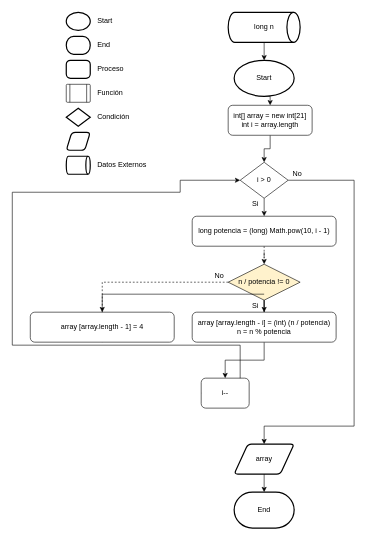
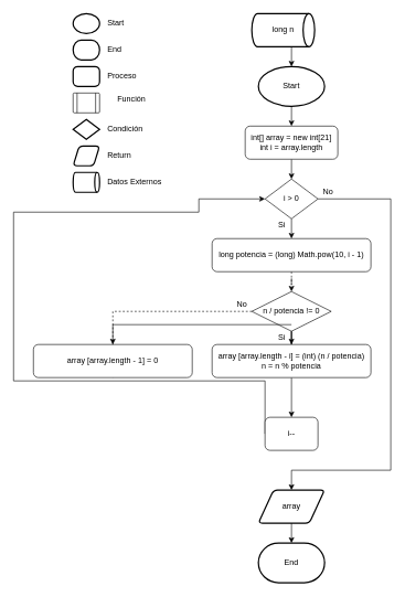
- <mxCell id="42" value="long n" style="strokeWidth=2;html=1;shape=mxgraph.flowchart.direct_data;whiteSpace=wrap;" vertex="1" parent="1"><mxGeometry x="380" y="20" width="120" height="50" as="geometry" /></mxCell>
+ <mxCell id="42" value="long n" style="strokeWidth=2;html=1;shape=mxgraph.flowchart.direct_data;whiteSpace=wrap;" vertex="1" parent="1"><mxGeometry x="380" y="20" width="95" height="50" as="geometry" /></mxCell>
- <mxCell id="9" value="Función" style="text;html=1;align=left;verticalAlign=middle;resizable=0;points=[];autosize=1;strokeColor=none;fillColor=none;" parent="1" vertex="1"><mxGeometry x="160" y="145" width="60" height="20" as="geometry" /></mxCell>
+ <mxCell id="9" value="Función" style="text;html=1;align=left;verticalAlign=middle;resizable=0;points=[];autosize=1;strokeColor=none;fillColor=none;" parent="1" vertex="1"><mxGeometry x="175" y="140" width="60" height="20" as="geometry" /></mxCell>
- <mxCell id="17" value="&lt;div&gt;int[] array = new int[21]&lt;/div&gt;int i = array.length" style="rounded=1;whiteSpace=wrap;html=1;" parent="1" vertex="1"><mxGeometry x="380" y="175" width="140" height="50" as="geometry" /></mxCell>
+ <mxCell id="17" value="&lt;div&gt;int[] array = new int[21]&lt;/div&gt;int i = array.length" style="rounded=1;whiteSpace=wrap;html=1;" parent="1" vertex="1"><mxGeometry x="370" y="190" width="140" height="50" as="geometry" /></mxCell>
+ <mxCell id="13" value="Return" style="text;html=1;align=left;verticalAlign=middle;resizable=0;points=[];autosize=1;strokeColor=none;fillColor=none;" parent="1" vertex="1"><mxGeometry x="160" y="225" width="50" height="20" as="geometry" /></mxCell>
- <mxCell id="27" value="n / potencia != 0" style="rhombus;whiteSpace=wrap;html=1;fillColor=#fff2cc;" parent="1" vertex="1"><mxGeometry x="380" y="440" width="120" height="60" as="geometry" /></mxCell>
+ <mxCell id="27" value="n / potencia != 0" style="rhombus;whiteSpace=wrap;html=1;" parent="1" vertex="1"><mxGeometry x="380" y="440" width="120" height="60" as="geometry" /></mxCell>
- <mxCell id="35" value="array [array.length - 1] = 4" style="rounded=1;whiteSpace=wrap;html=1;" parent="1" vertex="1"><mxGeometry x="50" y="520" width="240" height="50" as="geometry" /></mxCell>
+ <mxCell id="35" value="array [array.length - 1] = 0" style="rounded=1;whiteSpace=wrap;html=1;" parent="1" vertex="1"><mxGeometry x="50" y="520" width="240" height="50" as="geometry" /></mxCell>
- <mxCell id="33" value="i--" style="rounded=1;whiteSpace=wrap;html=1;" parent="1" vertex="1"><mxGeometry x="335" y="630" width="80" height="50" as="geometry" /></mxCell>
+ <mxCell id="33" value="i--" style="rounded=1;whiteSpace=wrap;html=1;" parent="1" vertex="1"><mxGeometry x="400" y="630" width="80" height="50" as="geometry" /></mxCell>
